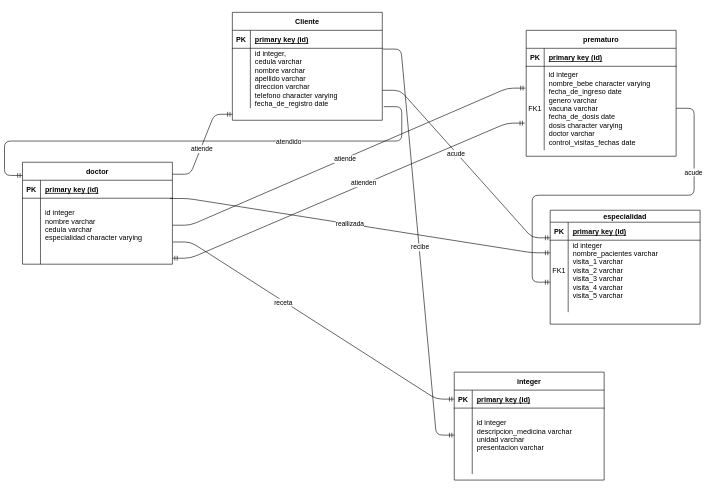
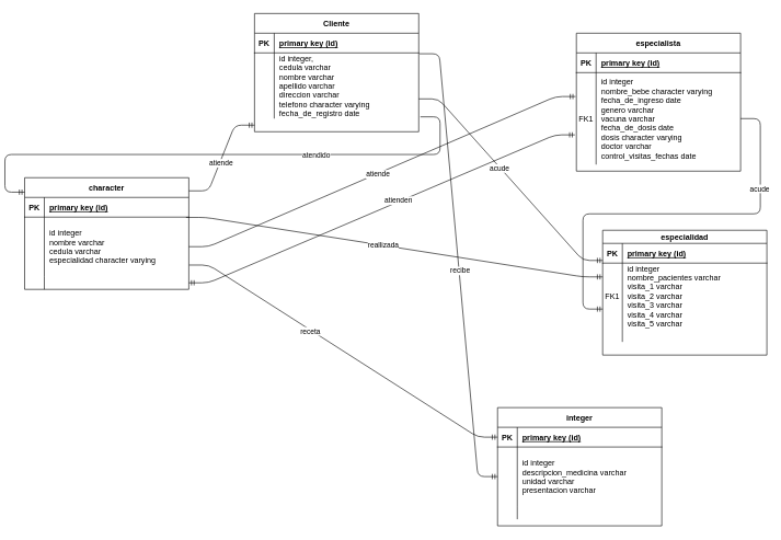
- <mxCell id="9" value="prematuro" style="shape=table;startSize=30;container=1;collapsible=1;childLayout=tableLayout;fixedRows=1;rowLines=0;fontStyle=1;align=center;resizeLast=1;" vertex="1" parent="1"><mxGeometry x="860" y="50" width="250" height="210.0" as="geometry" /></mxCell>
+ <mxCell id="9" value="especialista" style="shape=table;startSize=30;container=1;collapsible=1;childLayout=tableLayout;fixedRows=1;rowLines=0;fontStyle=1;align=center;resizeLast=1;" vertex="1" parent="1"><mxGeometry x="860" y="50" width="250" height="210.0" as="geometry" /></mxCell>
- <mxCell id="16" value="doctor" style="shape=table;startSize=30;container=1;collapsible=1;childLayout=tableLayout;fixedRows=1;rowLines=0;fontStyle=1;align=center;resizeLast=1;" vertex="1" parent="1"><mxGeometry x="20" y="270" width="250" height="170" as="geometry" /></mxCell>
+ <mxCell id="16" value="character" style="shape=table;startSize=30;container=1;collapsible=1;childLayout=tableLayout;fixedRows=1;rowLines=0;fontStyle=1;align=center;resizeLast=1;" vertex="1" parent="1"><mxGeometry x="20" y="270" width="250" height="170" as="geometry" /></mxCell>
